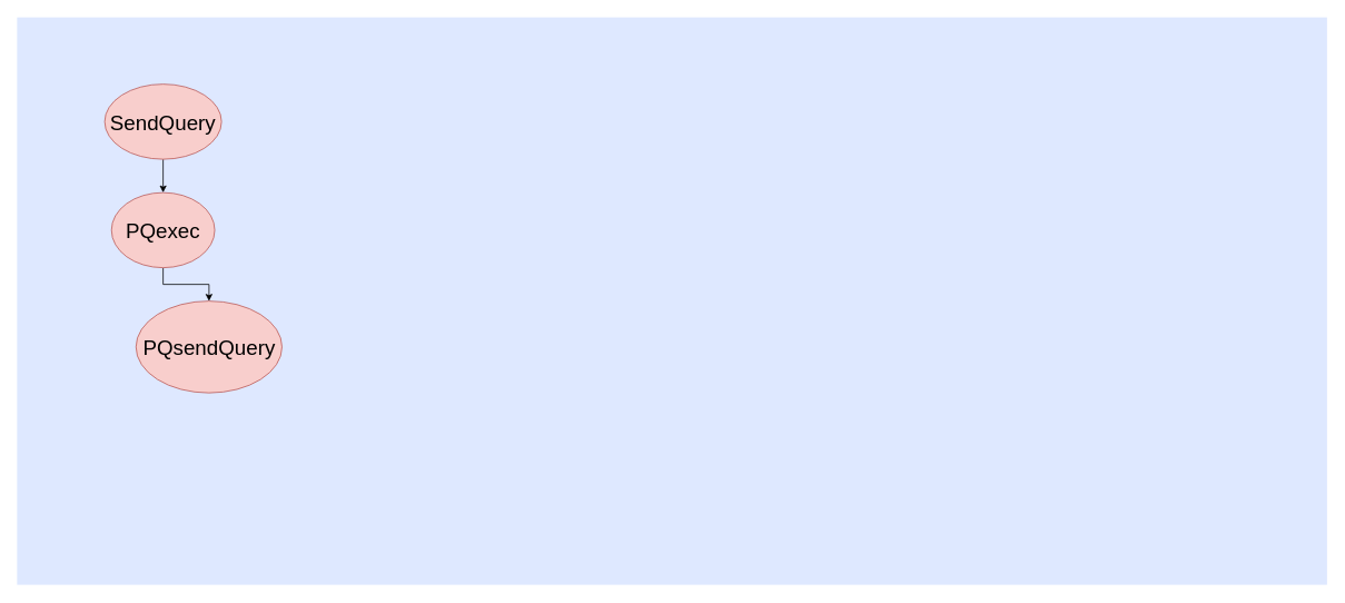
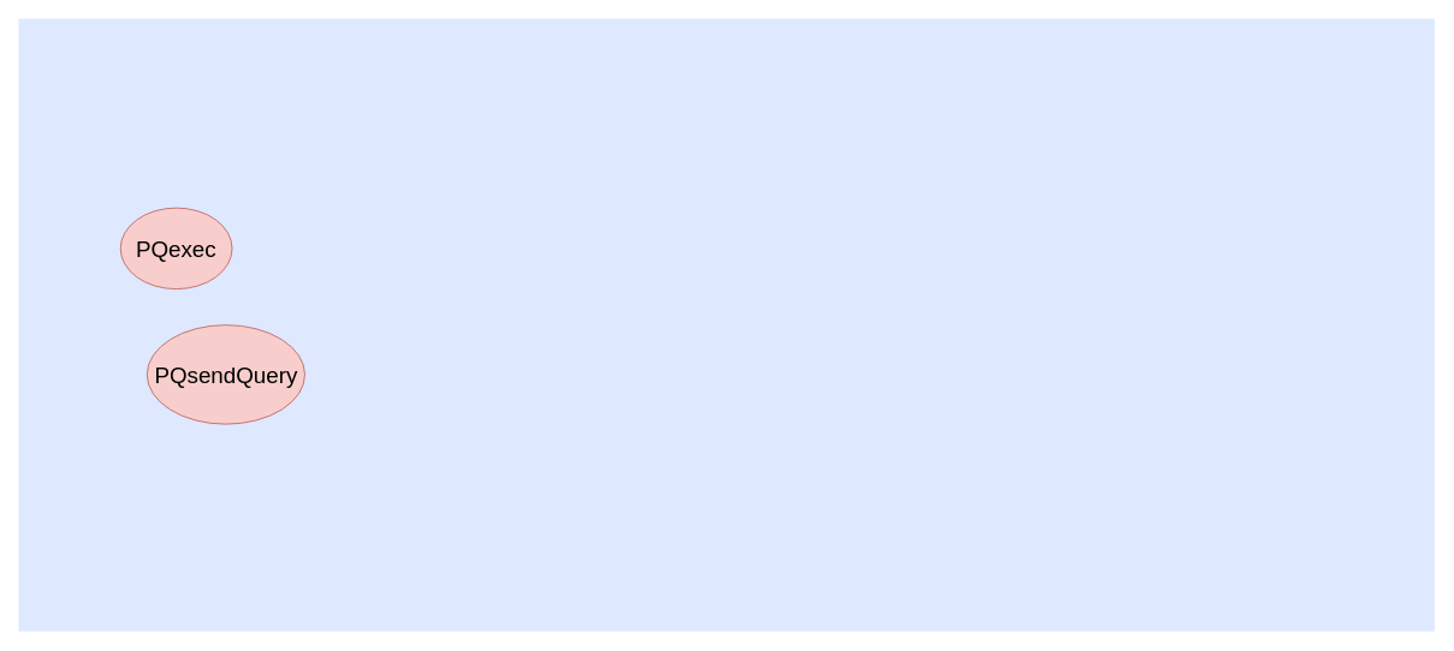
- <mxCell id="4" value="&lt;font style=&quot;&quot;&gt;&lt;font style=&quot;font-size: 25px;&quot;&gt;SendQuery&lt;/font&gt;&lt;br&gt;&lt;/font&gt;" style="ellipse;whiteSpace=wrap;html=1;fillColor=#f8cecc;strokeColor=#b85450;" parent="1" vertex="1"><mxGeometry x="125" y="100" width="140" height="90" as="geometry" /></mxCell>
- <mxCell id="3" value="" style="edgeStyle=orthogonalEdgeStyle;rounded=0;orthogonalLoop=1;jettySize=auto;html=1;" parent="1" source="4" target="6" edge="1"><mxGeometry relative="1" as="geometry" /></mxCell>
- <mxCell id="5" value="" style="edgeStyle=orthogonalEdgeStyle;rounded=0;orthogonalLoop=1;jettySize=auto;html=1;" parent="1" source="6" target="7" edge="1"><mxGeometry relative="1" as="geometry" /></mxCell>
